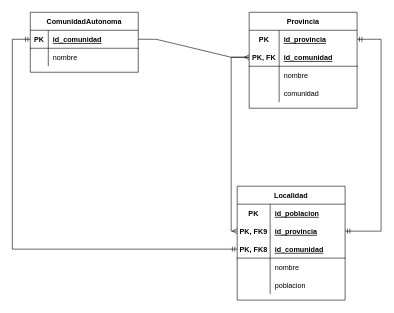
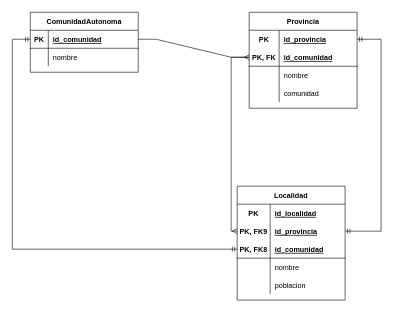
- <mxCell id="25" value="id_poblacion" style="shape=partialRectangle;connectable=0;fillColor=none;top=0;left=0;bottom=0;right=0;align=left;spacingLeft=6;fontStyle=5;overflow=hidden;" parent="23" vertex="1"><mxGeometry x="55" width="125" height="30" as="geometry"><mxRectangle width="125" height="30" as="alternateBounds" /></mxGeometry></mxCell>
+ <mxCell id="25" value="id_localidad" style="shape=partialRectangle;connectable=0;fillColor=none;top=0;left=0;bottom=0;right=0;align=left;spacingLeft=6;fontStyle=5;overflow=hidden;" parent="23" vertex="1"><mxGeometry x="55" width="125" height="30" as="geometry"><mxRectangle width="125" height="30" as="alternateBounds" /></mxGeometry></mxCell>
